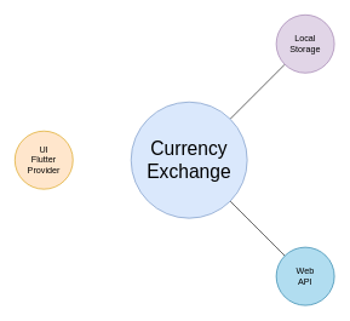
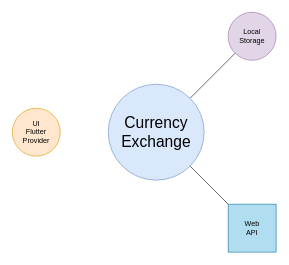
- <mxCell id="5" value="Web&lt;br&gt;API" style="ellipse;whiteSpace=wrap;html=1;aspect=fixed;fillColor=#b1ddf0;strokeColor=#10739e;" vertex="1" parent="1"><mxGeometry x="380" y="340" width="80" height="80" as="geometry" /></mxCell>
+ <mxCell id="5" value="Web&lt;br&gt;API" style="whiteSpace=wrap;html=1;aspect=fixed;fillColor=#b1ddf0;strokeColor=#10739e;rounded=0;" vertex="1" parent="1"><mxGeometry x="380" y="340" width="80" height="80" as="geometry" /></mxCell>
